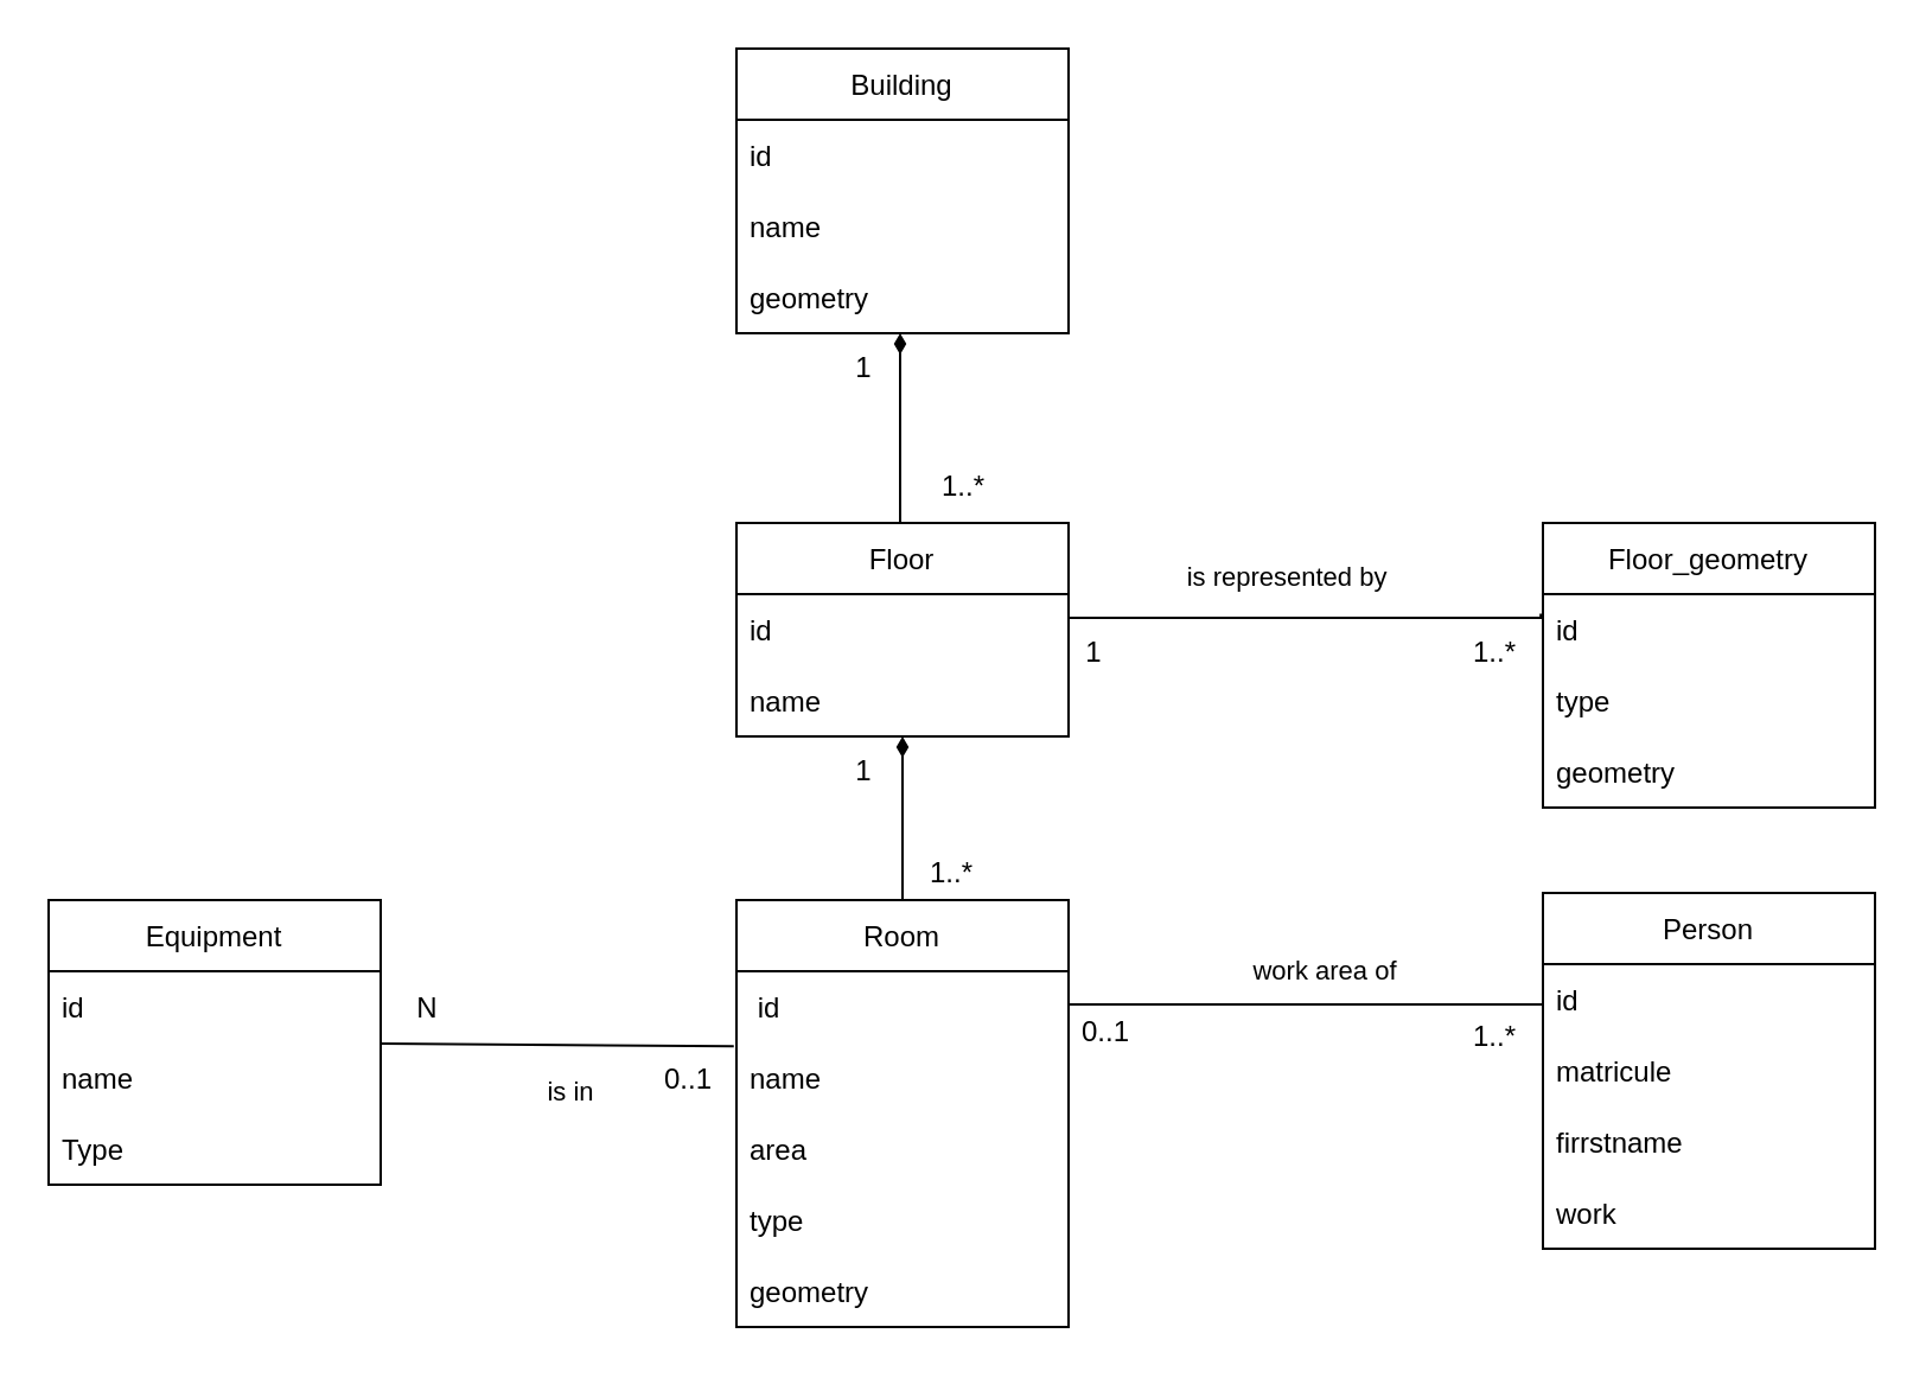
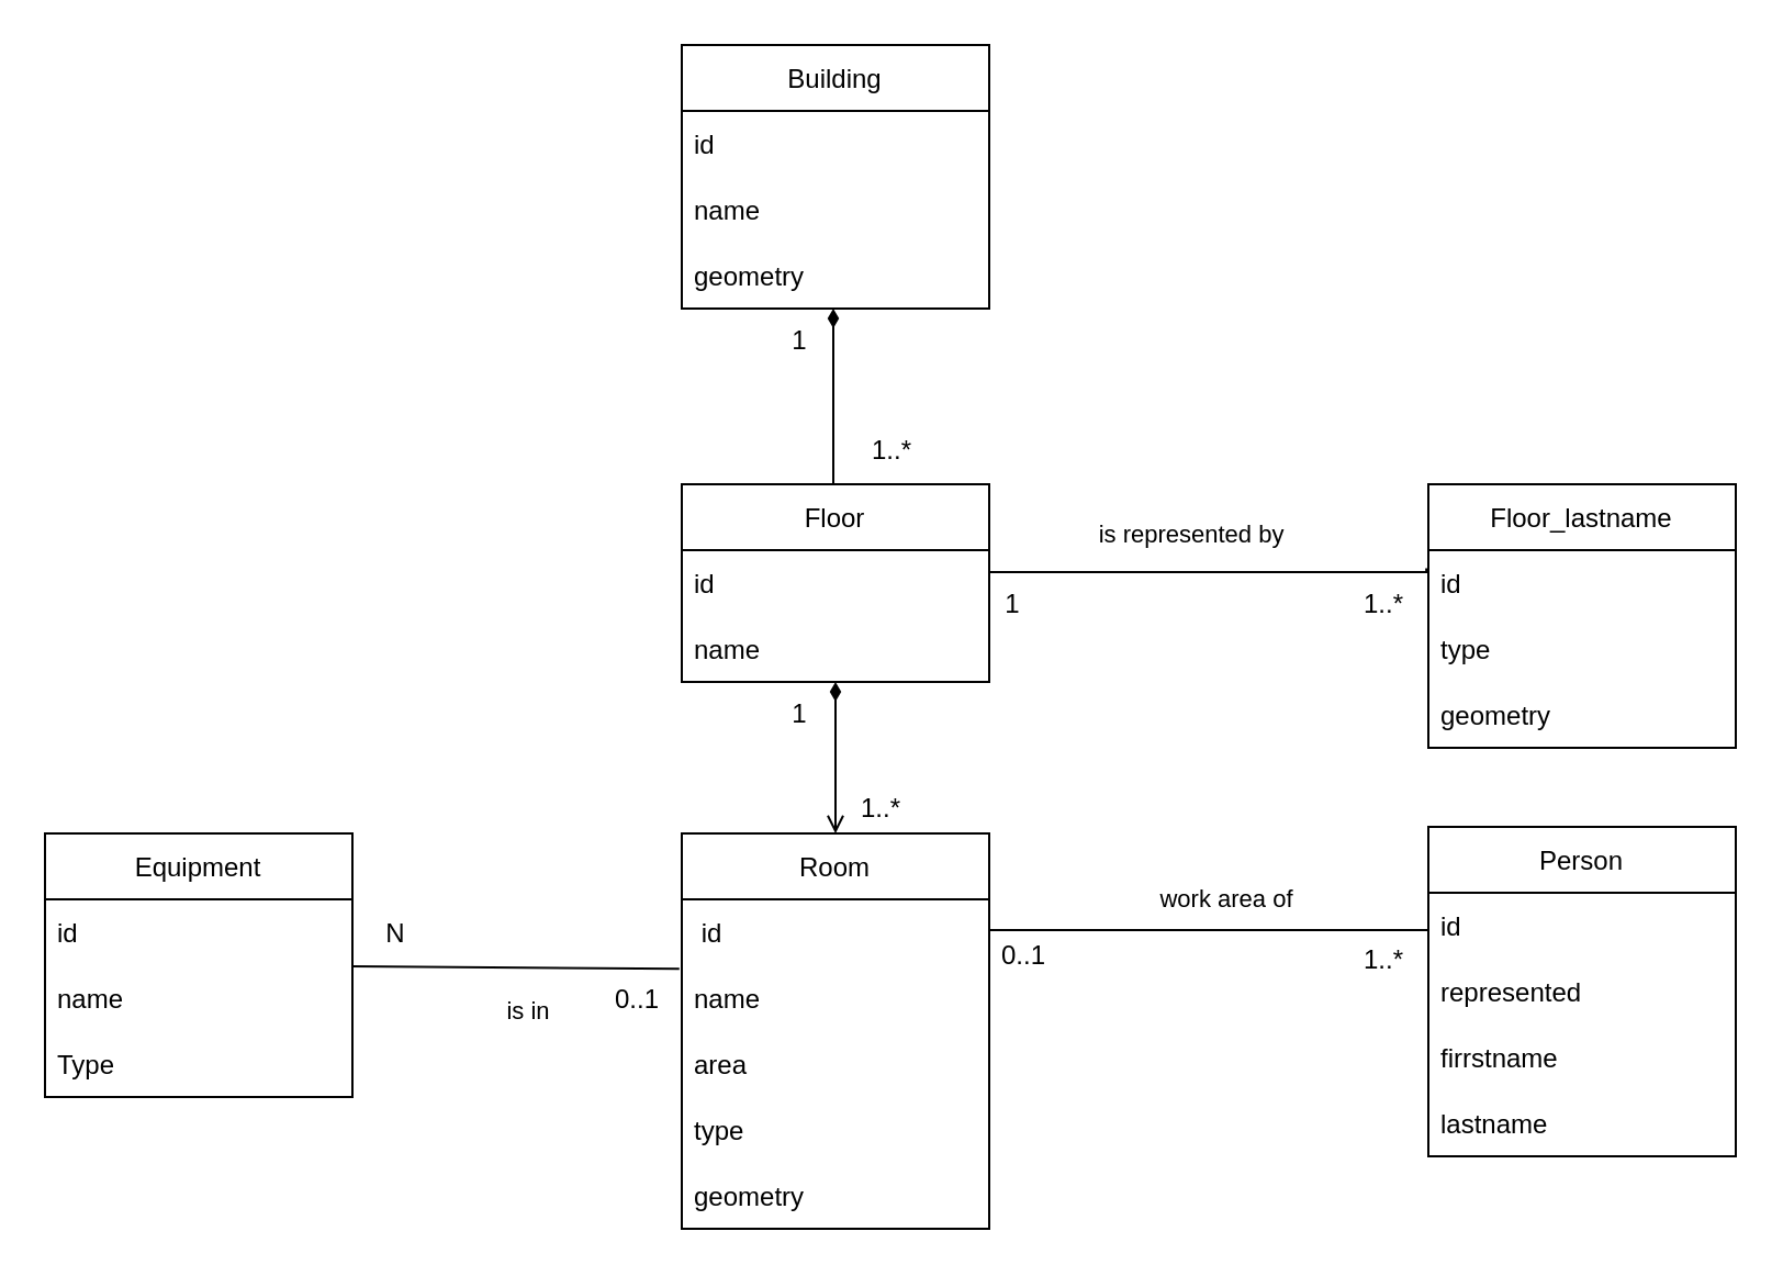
- <mxCell id="11" value="Floor_geometry" style="swimlane;fontStyle=0;childLayout=stackLayout;horizontal=1;startSize=30;horizontalStack=0;resizeParent=1;resizeParentMax=0;resizeLast=0;collapsible=1;marginBottom=0;" parent="1" vertex="1"><mxGeometry x="650" y="220" width="140" height="120" as="geometry" /></mxCell>
+ <mxCell id="11" value="Floor_lastname" style="swimlane;fontStyle=0;childLayout=stackLayout;horizontal=1;startSize=30;horizontalStack=0;resizeParent=1;resizeParentMax=0;resizeLast=0;collapsible=1;marginBottom=0;" parent="1" vertex="1"><mxGeometry x="650" y="220" width="140" height="120" as="geometry" /></mxCell>
- <mxCell id="7" style="edgeStyle=orthogonalEdgeStyle;rounded=0;orthogonalLoop=1;jettySize=auto;html=1;endArrow=none;endFill=0;startArrow=diamondThin;startFill=1;" parent="1" source="8" target="15" edge="1"><mxGeometry relative="1" as="geometry" /></mxCell>
+ <mxCell id="7" style="edgeStyle=orthogonalEdgeStyle;rounded=0;orthogonalLoop=1;jettySize=auto;html=1;endArrow=open;endFill=0;startArrow=diamondThin;startFill=1;" parent="1" source="8" target="15" edge="1"><mxGeometry relative="1" as="geometry" /></mxCell>
- <mxCell id="33" value="matricule" style="text;strokeColor=none;fillColor=none;align=left;verticalAlign=middle;spacingLeft=4;spacingRight=4;overflow=hidden;points=[[0,0.5],[1,0.5]];portConstraint=eastwest;rotatable=0;" parent="31" vertex="1"><mxGeometry y="60" width="140" height="30" as="geometry" /></mxCell>
+ <mxCell id="33" value="represented" style="text;strokeColor=none;fillColor=none;align=left;verticalAlign=middle;spacingLeft=4;spacingRight=4;overflow=hidden;points=[[0,0.5],[1,0.5]];portConstraint=eastwest;rotatable=0;" parent="31" vertex="1"><mxGeometry y="60" width="140" height="30" as="geometry" /></mxCell>
- <mxCell id="35" value="work" style="text;strokeColor=none;fillColor=none;align=left;verticalAlign=middle;spacingLeft=4;spacingRight=4;overflow=hidden;points=[[0,0.5],[1,0.5]];portConstraint=eastwest;rotatable=0;" parent="31" vertex="1"><mxGeometry y="120" width="140" height="30" as="geometry" /></mxCell>
+ <mxCell id="35" value="lastname" style="text;strokeColor=none;fillColor=none;align=left;verticalAlign=middle;spacingLeft=4;spacingRight=4;overflow=hidden;points=[[0,0.5],[1,0.5]];portConstraint=eastwest;rotatable=0;" parent="31" vertex="1"><mxGeometry y="120" width="140" height="30" as="geometry" /></mxCell>
